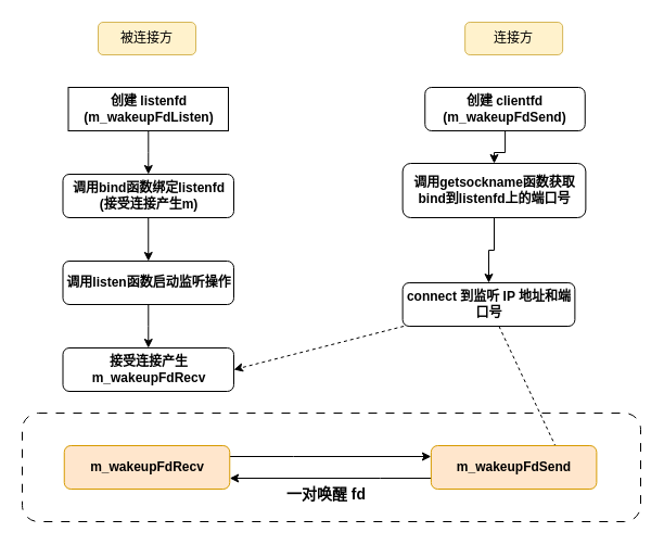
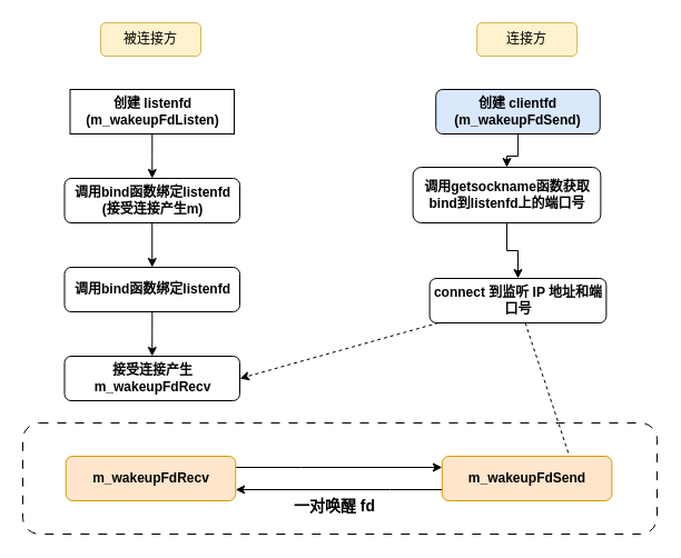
- <mxCell id="15" value="&lt;b&gt;创建 clientfd&lt;br&gt;(m_wakeupFdSend)&lt;/b&gt;" style="rounded=1;whiteSpace=wrap;html=1;" vertex="1" parent="1"><mxGeometry x="391.25" y="80" width="147.5" height="40" as="geometry" /></mxCell>
+ <mxCell id="15" value="&lt;b&gt;创建 clientfd&lt;br&gt;(m_wakeupFdSend)&lt;/b&gt;" style="rounded=1;whiteSpace=wrap;html=1;fillColor=#dae8fc;" vertex="1" parent="1"><mxGeometry x="391.25" y="80" width="147.5" height="40" as="geometry" /></mxCell>
- <mxCell id="9" value="&lt;b&gt;调用listen函数启动监听操作&lt;br&gt;&lt;/b&gt;" style="rounded=1;whiteSpace=wrap;html=1;" vertex="1" parent="1"><mxGeometry x="57.5" y="240" width="157.5" height="40" as="geometry" /></mxCell>
+ <mxCell id="9" value="&lt;b&gt;调用bind函数绑定listenfd&lt;br&gt;&lt;/b&gt;" style="rounded=1;whiteSpace=wrap;html=1;" vertex="1" parent="1"><mxGeometry x="57.5" y="240" width="157.5" height="40" as="geometry" /></mxCell>
- <mxCell id="20" value="&lt;b&gt;connect 到监听 IP 地址和端口号&lt;/b&gt;" style="rounded=1;whiteSpace=wrap;html=1;" vertex="1" parent="1"><mxGeometry x="370.63" y="260" width="158.75" height="40" as="geometry" /></mxCell>
+ <mxCell id="20" value="&lt;b&gt;connect 到监听 IP 地址和端口号&lt;/b&gt;" style="rounded=1;whiteSpace=wrap;html=1;" vertex="1" parent="1"><mxGeometry x="385.63" y="250" width="158.75" height="40" as="geometry" /></mxCell>
